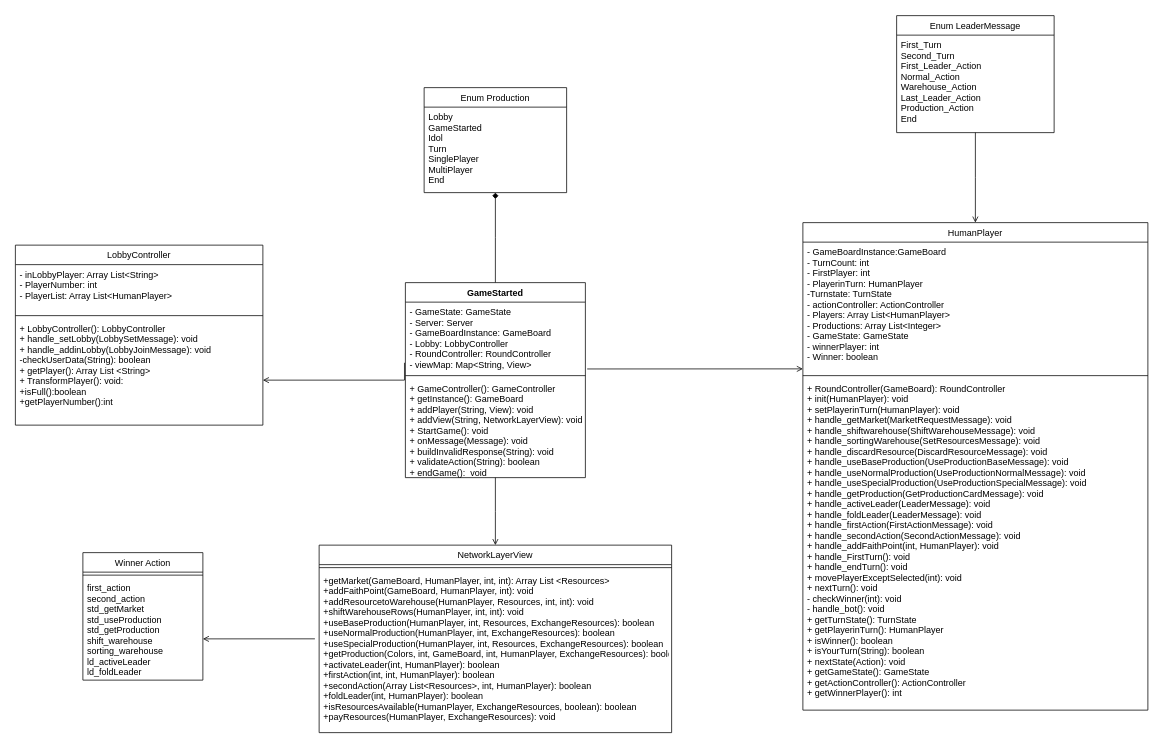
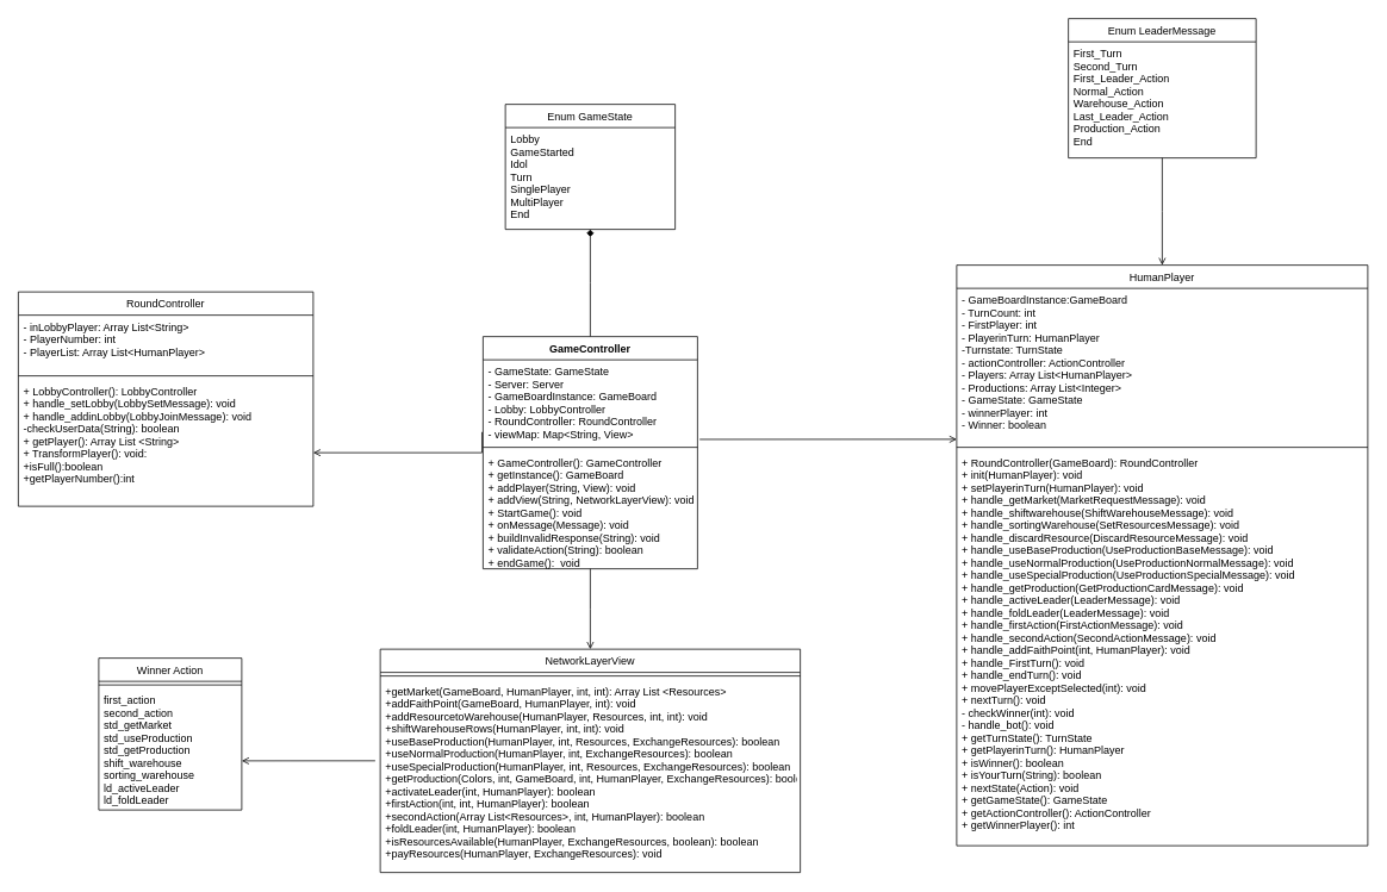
- <mxCell id="2" value="Enum Production" style="swimlane;fontStyle=0;align=center;verticalAlign=top;childLayout=stackLayout;horizontal=1;startSize=26;horizontalStack=0;resizeParent=1;resizeLast=0;collapsible=1;marginBottom=0;rounded=0;shadow=0;strokeWidth=1;" vertex="1" parent="1"><mxGeometry x="565" y="116" width="190" height="140" as="geometry"><mxRectangle x="550" y="140" width="160" height="26" as="alternateBounds" /></mxGeometry></mxCell>
+ <mxCell id="2" value="Enum GameState" style="swimlane;fontStyle=0;align=center;verticalAlign=top;childLayout=stackLayout;horizontal=1;startSize=26;horizontalStack=0;resizeParent=1;resizeLast=0;collapsible=1;marginBottom=0;rounded=0;shadow=0;strokeWidth=1;" vertex="1" parent="1"><mxGeometry x="565" y="116" width="190" height="140" as="geometry"><mxRectangle x="550" y="140" width="160" height="26" as="alternateBounds" /></mxGeometry></mxCell>
- <mxCell id="6" value="LobbyController" style="swimlane;fontStyle=0;align=center;verticalAlign=top;childLayout=stackLayout;horizontal=1;startSize=26;horizontalStack=0;resizeParent=1;resizeLast=0;collapsible=1;marginBottom=0;rounded=0;shadow=0;strokeWidth=1;" vertex="1" parent="1"><mxGeometry x="20" y="326" width="330" height="240" as="geometry"><mxRectangle x="130" y="380" width="160" height="26" as="alternateBounds" /></mxGeometry></mxCell>
+ <mxCell id="6" value="RoundController" style="swimlane;fontStyle=0;align=center;verticalAlign=top;childLayout=stackLayout;horizontal=1;startSize=26;horizontalStack=0;resizeParent=1;resizeLast=0;collapsible=1;marginBottom=0;rounded=0;shadow=0;strokeWidth=1;" vertex="1" parent="1"><mxGeometry x="20" y="326" width="330" height="240" as="geometry"><mxRectangle x="130" y="380" width="160" height="26" as="alternateBounds" /></mxGeometry></mxCell>
- <mxCell id="26" value="GameStarted" style="swimlane;fontStyle=1;align=center;verticalAlign=top;childLayout=stackLayout;horizontal=1;startSize=26;horizontalStack=0;resizeParent=1;resizeParentMax=0;resizeLast=0;collapsible=1;marginBottom=0;" vertex="1" parent="1"><mxGeometry x="540" y="376" width="240" height="260" as="geometry" /></mxCell>
+ <mxCell id="26" value="GameController" style="swimlane;fontStyle=1;align=center;verticalAlign=top;childLayout=stackLayout;horizontal=1;startSize=26;horizontalStack=0;resizeParent=1;resizeParentMax=0;resizeLast=0;collapsible=1;marginBottom=0;" vertex="1" parent="1"><mxGeometry x="540" y="376" width="240" height="260" as="geometry" /></mxCell>
